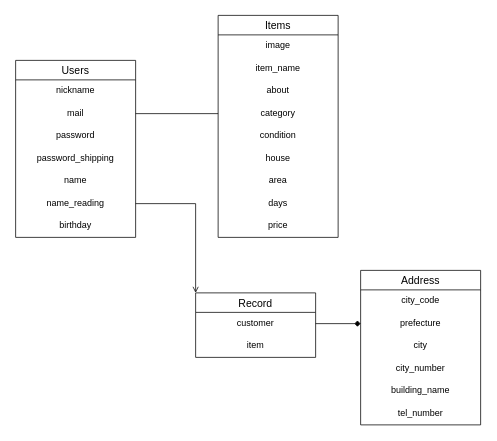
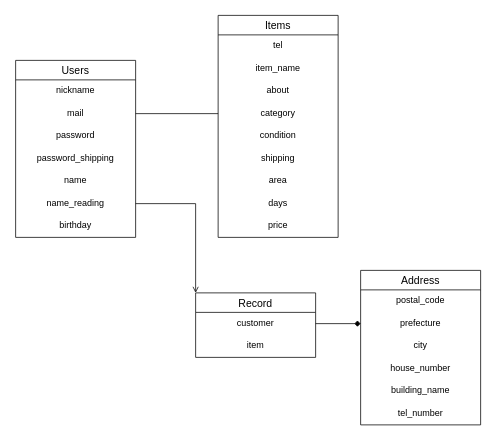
- <mxCell id="12" value="image" style="text;strokeColor=none;fillColor=none;spacingLeft=4;spacingRight=4;overflow=hidden;rotatable=0;points=[[0,0.5],[1,0.5]];portConstraint=eastwest;fontSize=12;align=center;" vertex="1" parent="11"><mxGeometry y="26" width="160" height="30" as="geometry" /></mxCell>
+ <mxCell id="12" value="tel" style="text;strokeColor=none;fillColor=none;spacingLeft=4;spacingRight=4;overflow=hidden;rotatable=0;points=[[0,0.5],[1,0.5]];portConstraint=eastwest;fontSize=12;align=center;" vertex="1" parent="11"><mxGeometry y="26" width="160" height="30" as="geometry" /></mxCell>
- <mxCell id="17" value="house" style="text;strokeColor=none;fillColor=none;spacingLeft=4;spacingRight=4;overflow=hidden;rotatable=0;points=[[0,0.5],[1,0.5]];portConstraint=eastwest;fontSize=12;align=center;" vertex="1" parent="11"><mxGeometry y="176" width="160" height="30" as="geometry" /></mxCell>
+ <mxCell id="17" value="shipping" style="text;strokeColor=none;fillColor=none;spacingLeft=4;spacingRight=4;overflow=hidden;rotatable=0;points=[[0,0.5],[1,0.5]];portConstraint=eastwest;fontSize=12;align=center;" vertex="1" parent="11"><mxGeometry y="176" width="160" height="30" as="geometry" /></mxCell>
- <mxCell id="25" value="city_code" style="text;strokeColor=none;fillColor=none;spacingLeft=4;spacingRight=4;overflow=hidden;rotatable=0;points=[[0,0.5],[1,0.5]];portConstraint=eastwest;fontSize=12;align=center;" vertex="1" parent="24"><mxGeometry y="26" width="160" height="30" as="geometry" /></mxCell>
+ <mxCell id="25" value="postal_code" style="text;strokeColor=none;fillColor=none;spacingLeft=4;spacingRight=4;overflow=hidden;rotatable=0;points=[[0,0.5],[1,0.5]];portConstraint=eastwest;fontSize=12;align=center;" vertex="1" parent="24"><mxGeometry y="26" width="160" height="30" as="geometry" /></mxCell>
- <mxCell id="28" value="city_number" style="text;strokeColor=none;fillColor=none;spacingLeft=4;spacingRight=4;overflow=hidden;rotatable=0;points=[[0,0.5],[1,0.5]];portConstraint=eastwest;fontSize=12;align=center;" vertex="1" parent="24"><mxGeometry y="116" width="160" height="30" as="geometry" /></mxCell>
+ <mxCell id="28" value="house_number" style="text;strokeColor=none;fillColor=none;spacingLeft=4;spacingRight=4;overflow=hidden;rotatable=0;points=[[0,0.5],[1,0.5]];portConstraint=eastwest;fontSize=12;align=center;" vertex="1" parent="24"><mxGeometry y="116" width="160" height="30" as="geometry" /></mxCell>
